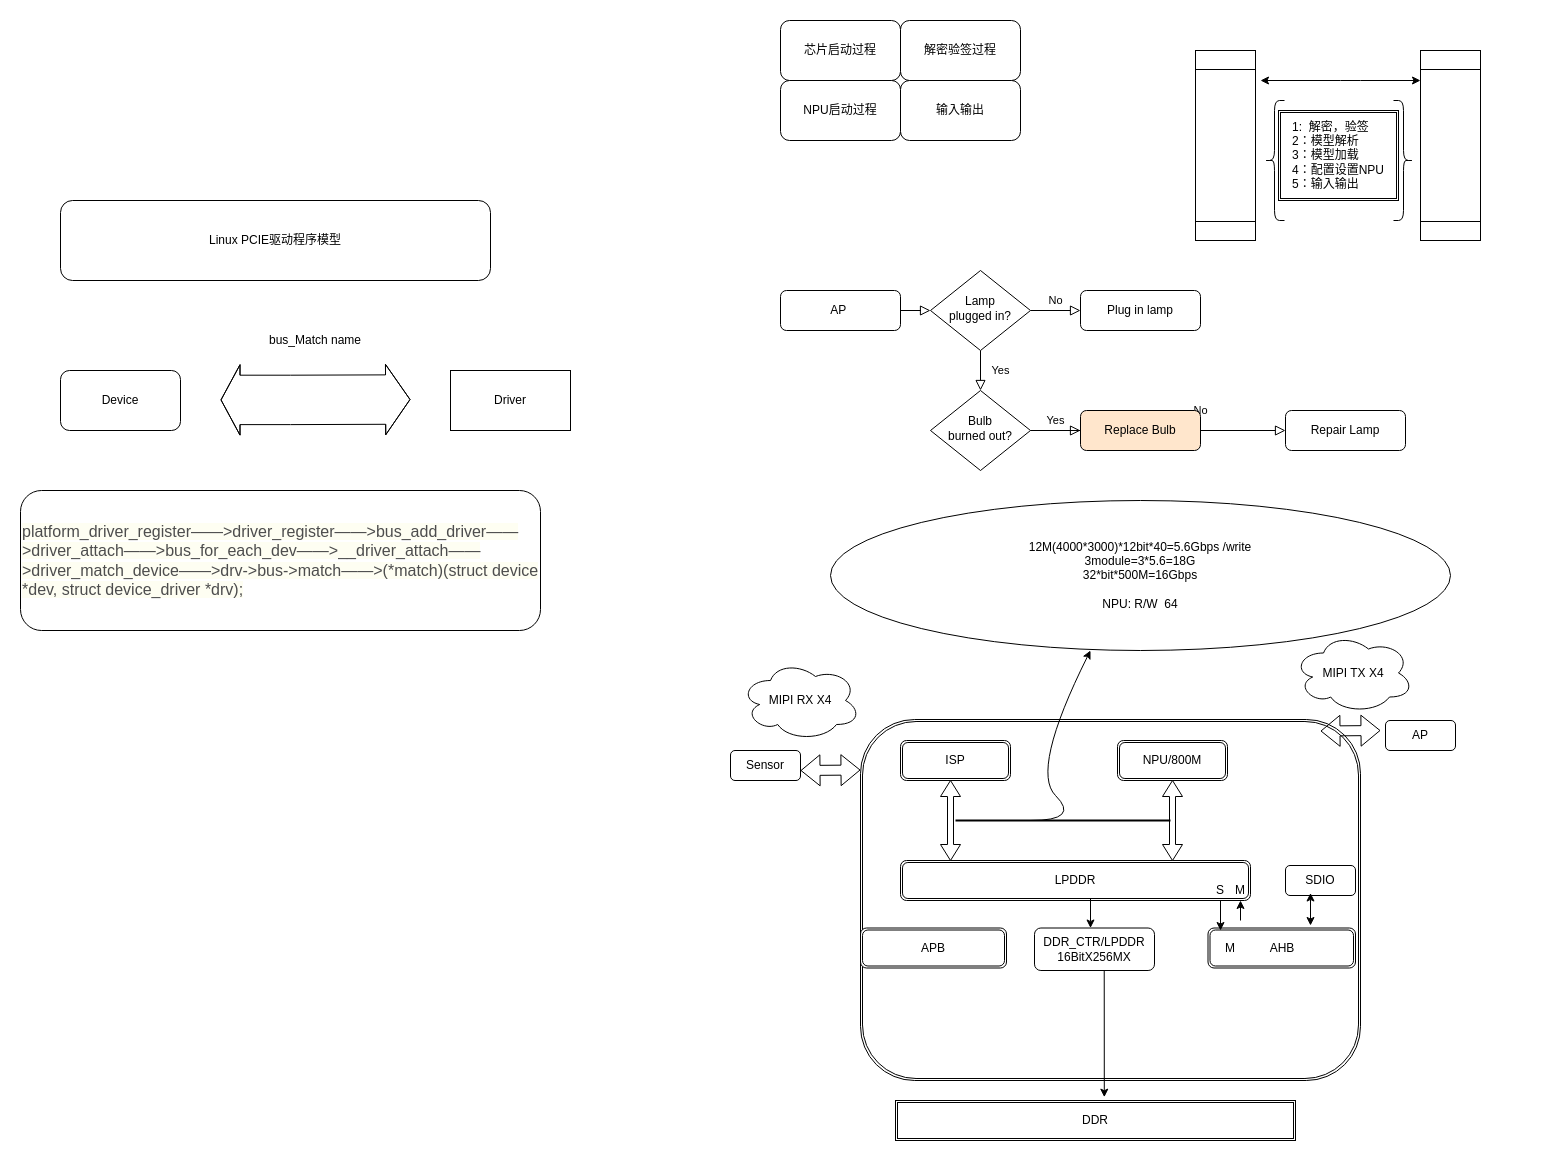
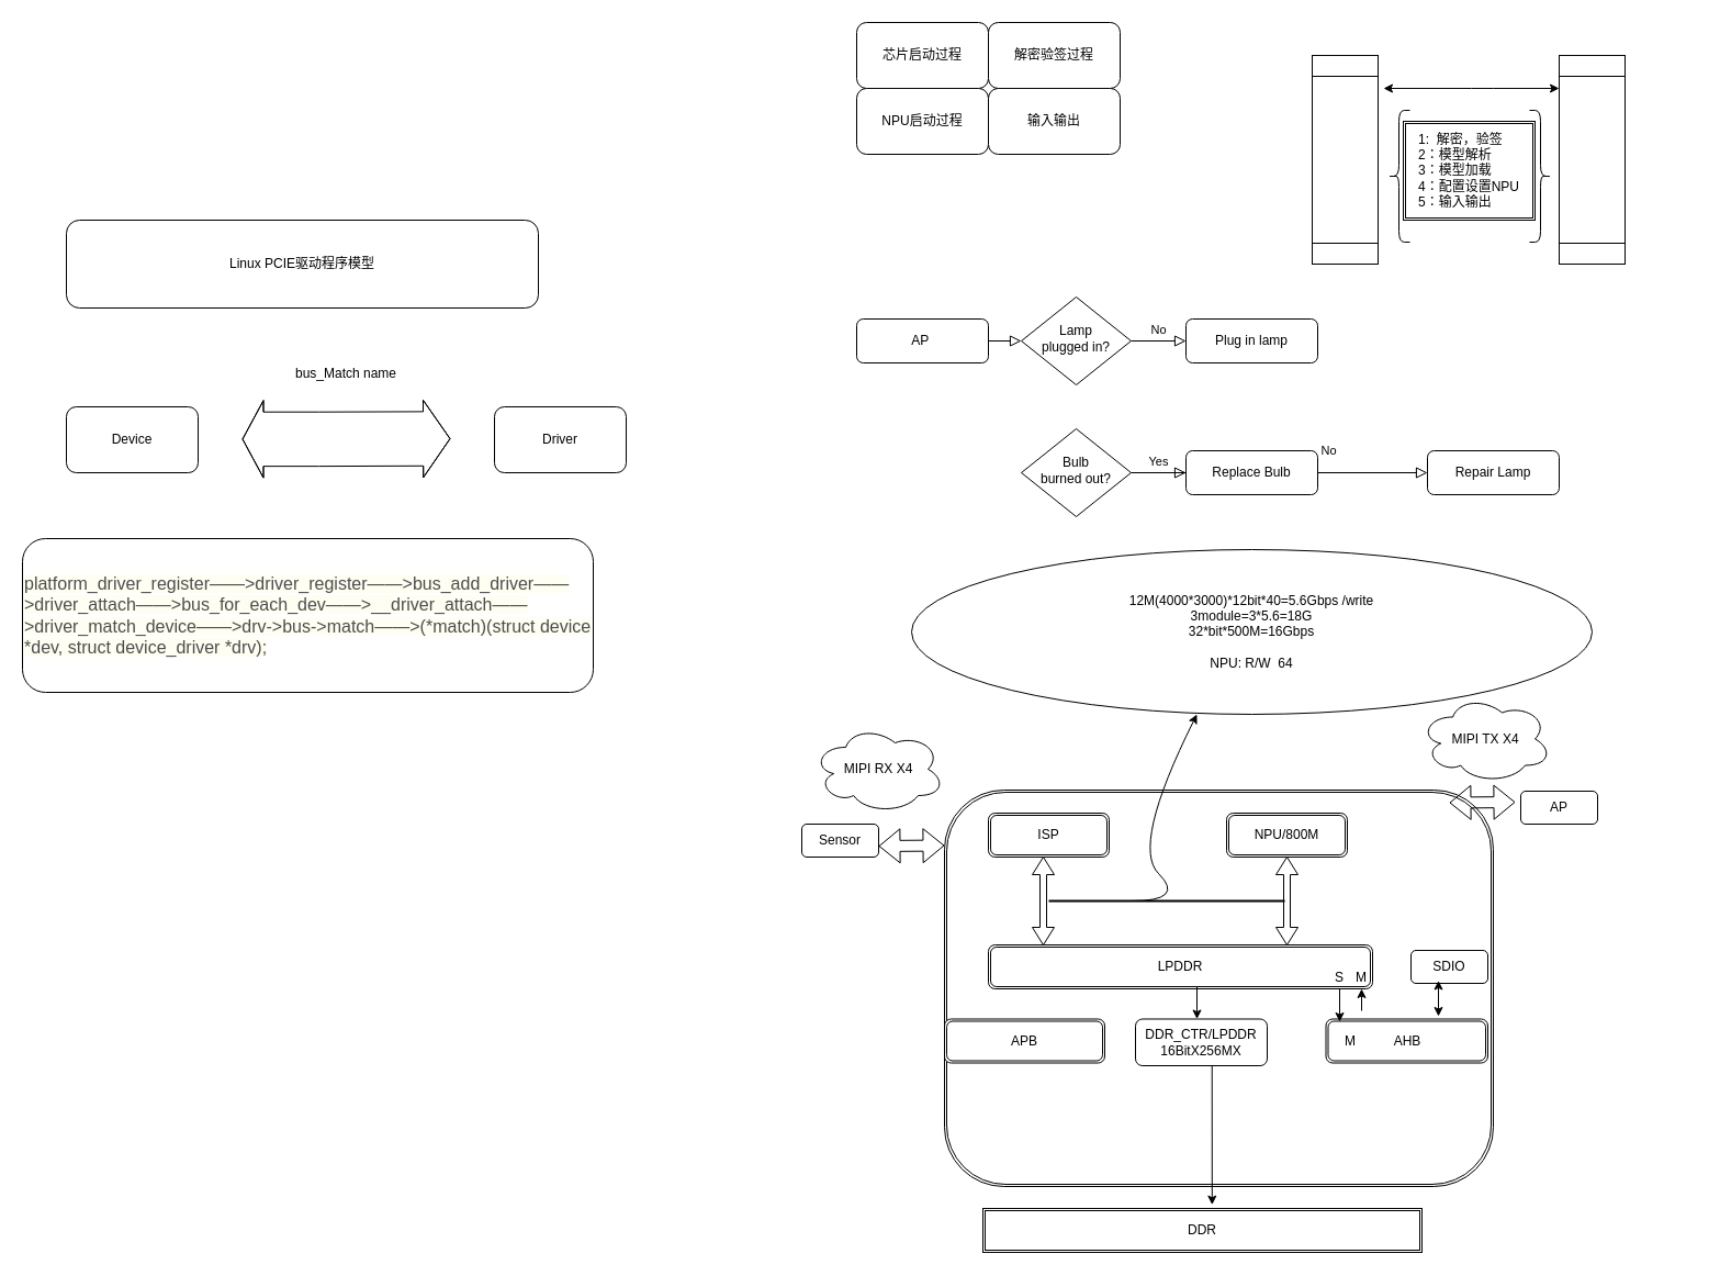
- <mxCell id="4" value="Yes" style="rounded=0;html=1;jettySize=auto;orthogonalLoop=1;fontSize=11;endArrow=block;endFill=0;endSize=8;strokeWidth=1;shadow=0;labelBackgroundColor=none;edgeStyle=orthogonalEdgeStyle;" parent="1" source="6" target="10" edge="1"><mxGeometry y="20" relative="1" as="geometry"><mxPoint as="offset" /></mxGeometry></mxCell>
- <mxCell id="53" value="Driver" style="whiteSpace=wrap;html=1;rounded=0;" vertex="1" parent="1"><mxGeometry x="450" y="370" width="120" height="60" as="geometry" /></mxCell>
+ <mxCell id="53" value="Driver" style="rounded=1;whiteSpace=wrap;html=1;" vertex="1" parent="1"><mxGeometry x="450" y="370" width="120" height="60" as="geometry" /></mxCell>
- <mxCell id="12" value="Replace Bulb" style="rounded=1;whiteSpace=wrap;html=1;fontSize=12;glass=0;strokeWidth=1;shadow=0;fillColor=#ffe6cc;" parent="1" vertex="1"><mxGeometry x="1080" y="410" width="120" height="40" as="geometry" /></mxCell>
+ <mxCell id="12" value="Replace Bulb" style="rounded=1;whiteSpace=wrap;html=1;fontSize=12;glass=0;strokeWidth=1;shadow=0;" parent="1" vertex="1"><mxGeometry x="1080" y="410" width="120" height="40" as="geometry" /></mxCell>
- <mxCell id="11" value="Repair Lamp" style="rounded=1;whiteSpace=wrap;html=1;fontSize=12;glass=0;strokeWidth=1;shadow=0;" parent="1" vertex="1"><mxGeometry x="1285" y="410" width="120" height="40" as="geometry" /></mxCell>
+ <mxCell id="11" value="Repair Lamp" style="rounded=1;whiteSpace=wrap;html=1;fontSize=12;glass=0;strokeWidth=1;shadow=0;" parent="1" vertex="1"><mxGeometry x="1300" y="410" width="120" height="40" as="geometry" /></mxCell>
